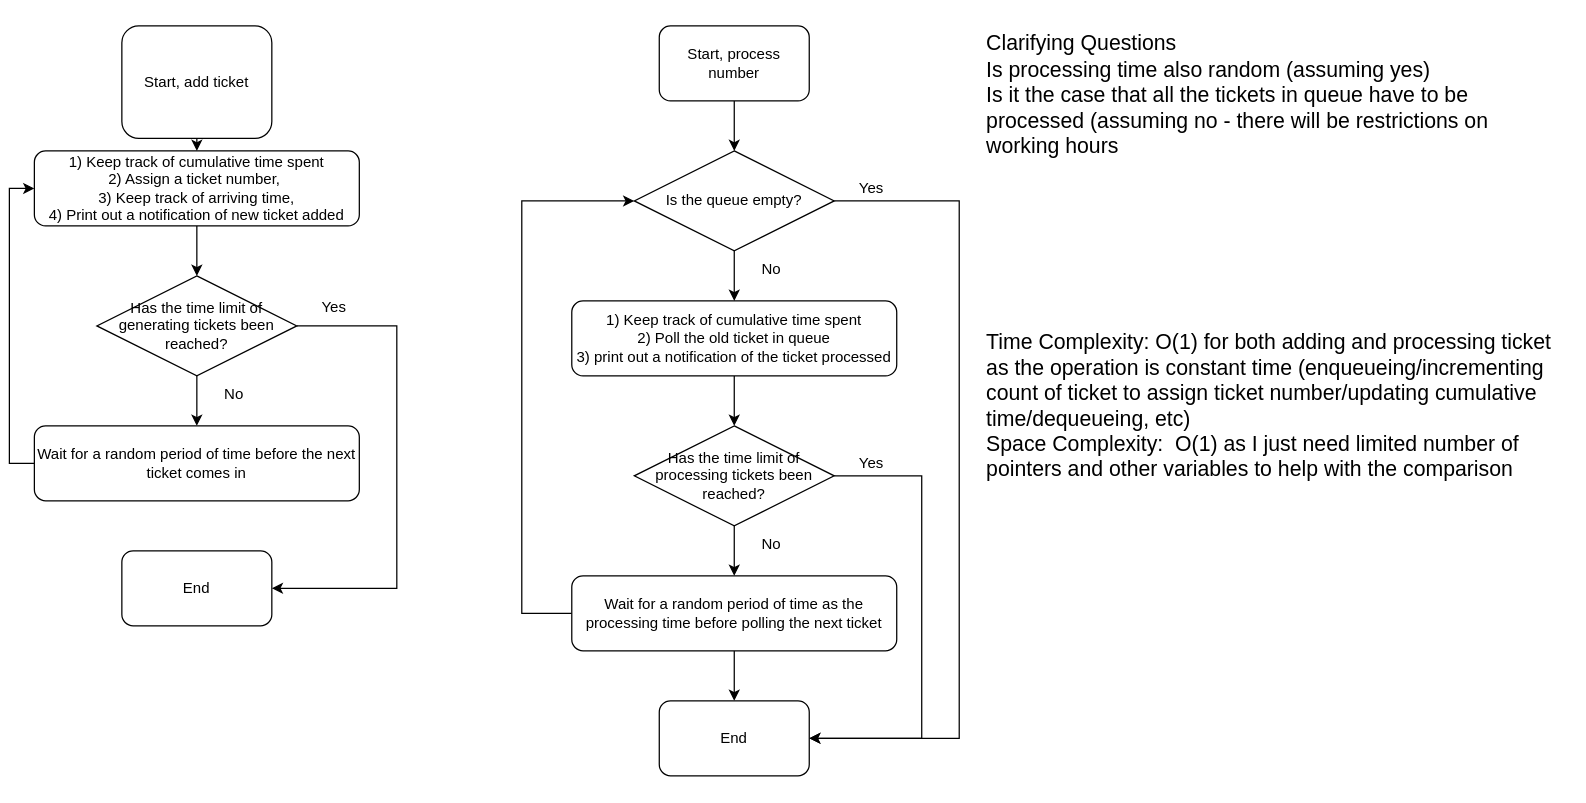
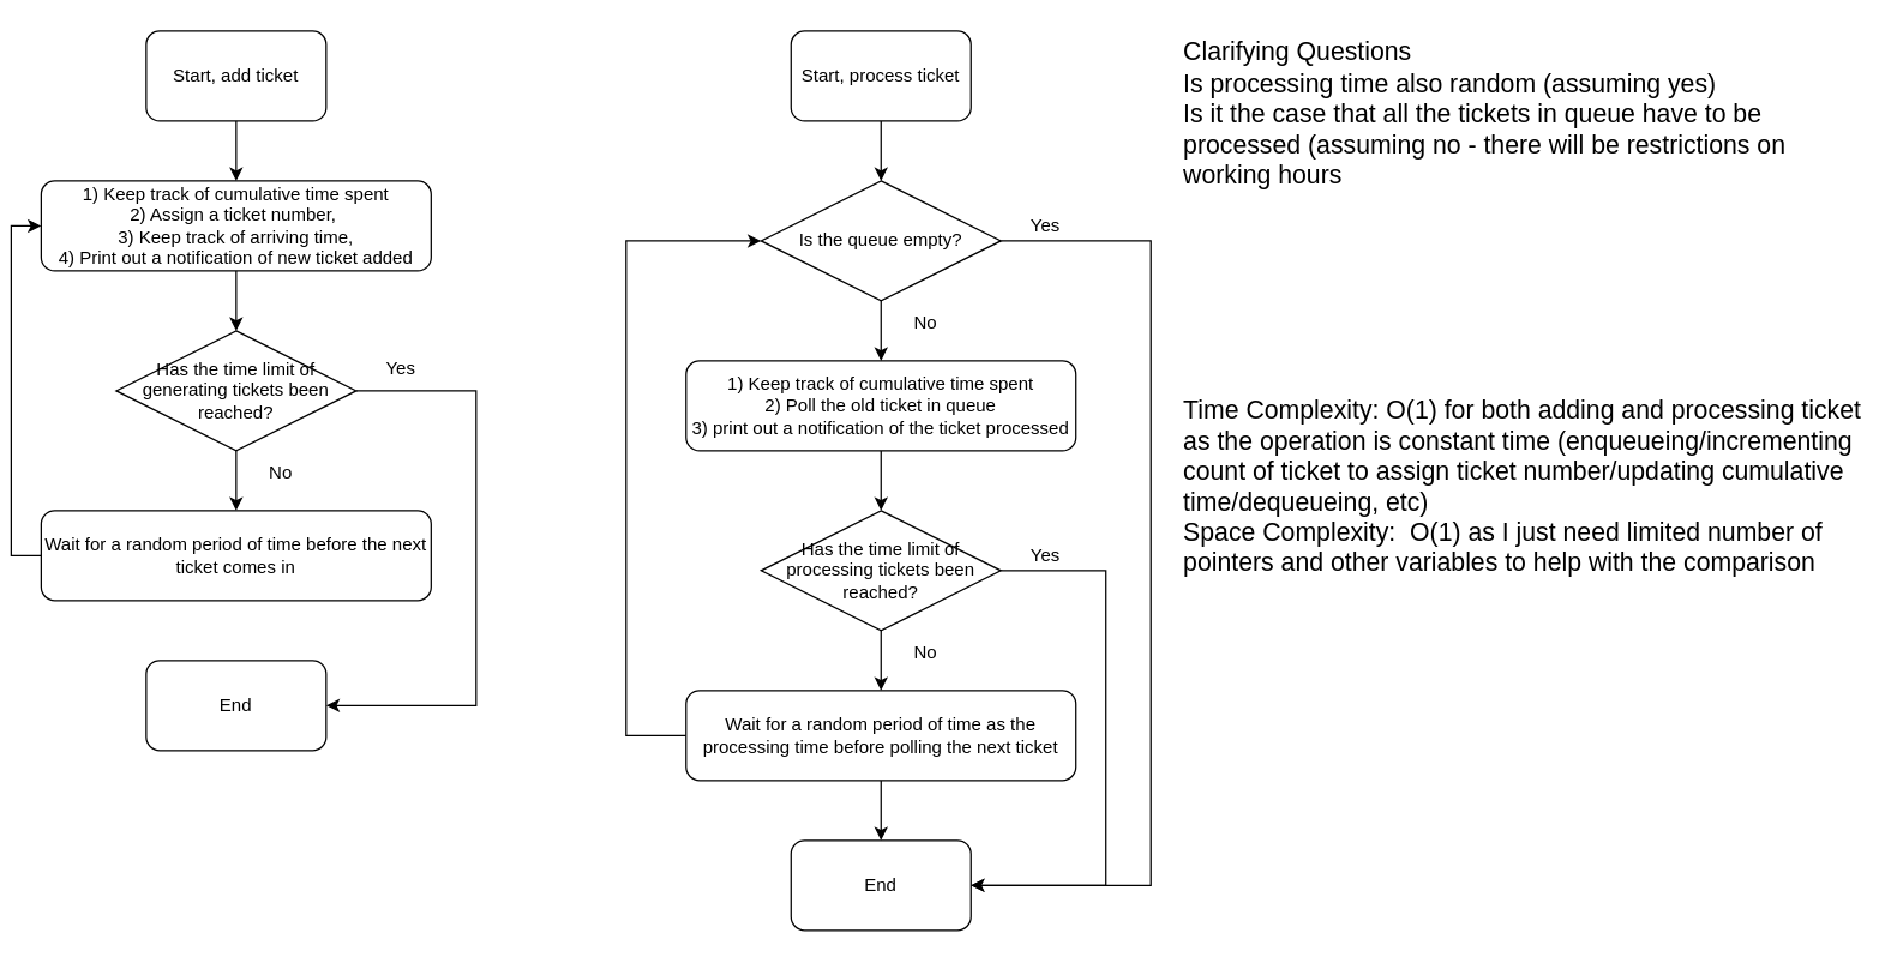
- <mxCell id="17" value="Start, process number" style="rounded=1;whiteSpace=wrap;html=1;" vertex="1" parent="1"><mxGeometry x="520" y="20" width="120" height="60" as="geometry" /></mxCell>
+ <mxCell id="17" value="Start, process ticket" style="rounded=1;whiteSpace=wrap;html=1;" vertex="1" parent="1"><mxGeometry x="520" y="20" width="120" height="60" as="geometry" /></mxCell>
- <mxCell id="3" value="Start, add ticket" style="rounded=1;whiteSpace=wrap;html=1;" vertex="1" parent="1"><mxGeometry x="90" y="20" width="120" height="90" as="geometry" /></mxCell>
+ <mxCell id="3" value="Start, add ticket" style="rounded=1;whiteSpace=wrap;html=1;" vertex="1" parent="1"><mxGeometry x="90" y="20" width="120" height="60" as="geometry" /></mxCell>
